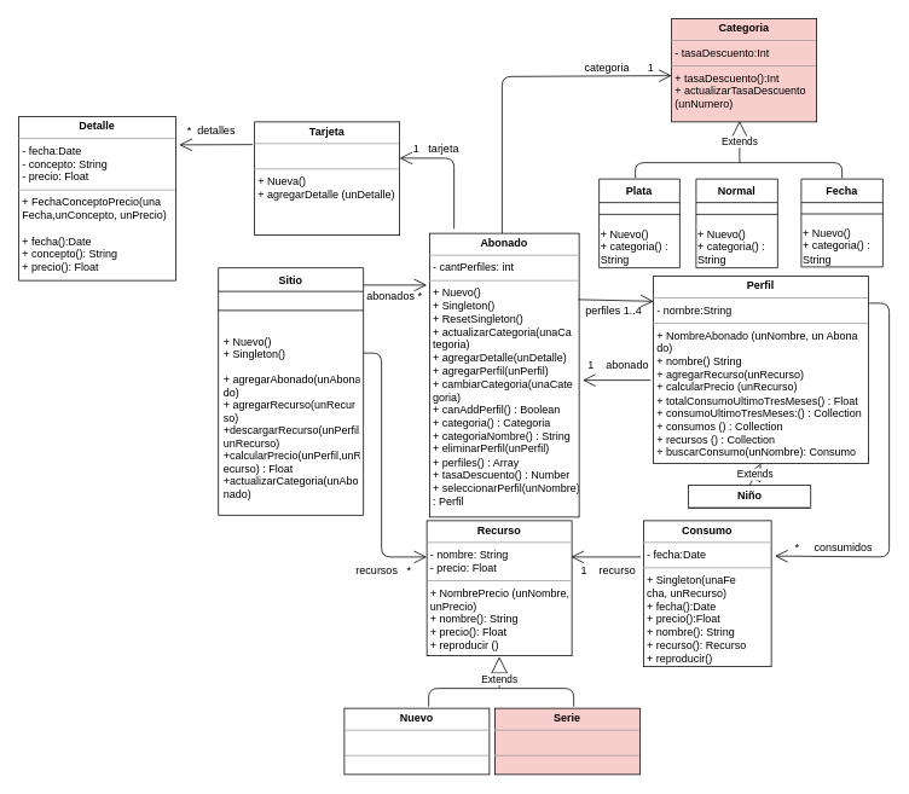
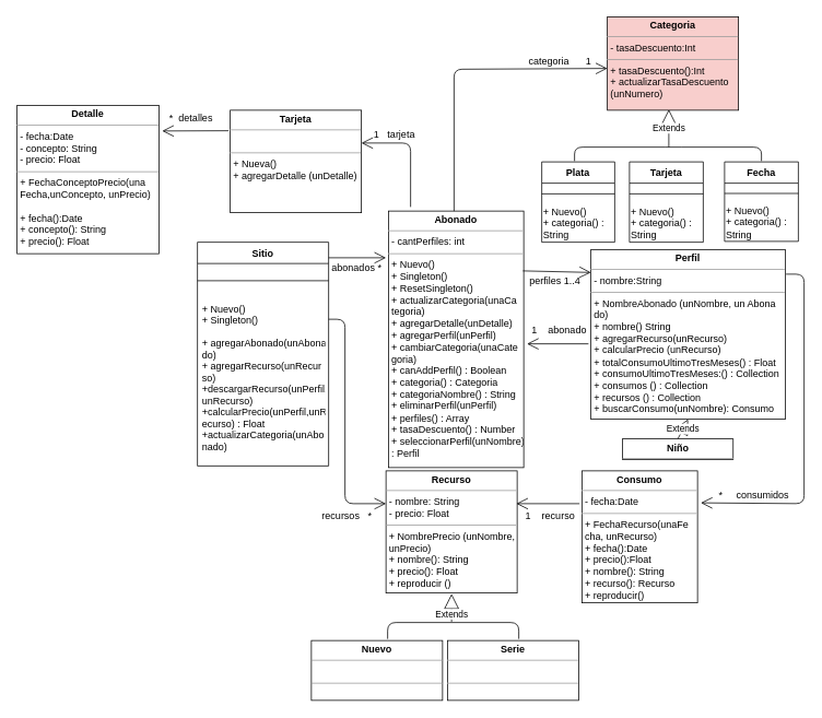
- <mxCell id="19" value="Normal" style="swimlane;fontStyle=1;align=center;verticalAlign=top;childLayout=stackLayout;horizontal=1;startSize=26;horizontalStack=0;resizeParent=1;resizeParentMax=0;resizeLast=0;collapsible=1;marginBottom=0;" parent="1" vertex="1"><mxGeometry x="767" y="197" width="90" height="98" as="geometry" /></mxCell>
+ <mxCell id="19" value="Tarjeta" style="swimlane;fontStyle=1;align=center;verticalAlign=top;childLayout=stackLayout;horizontal=1;startSize=26;horizontalStack=0;resizeParent=1;resizeParentMax=0;resizeLast=0;collapsible=1;marginBottom=0;" parent="1" vertex="1"><mxGeometry x="767" y="197" width="90" height="98" as="geometry" /></mxCell>
- <mxCell id="44" value="&lt;p style=&quot;margin: 0px ; margin-top: 4px ; text-align: center&quot;&gt;&lt;b&gt;Consumo&lt;/b&gt;&lt;/p&gt;&lt;hr size=&quot;1&quot;&gt;&lt;p style=&quot;margin: 0px ; margin-left: 4px&quot;&gt;- fecha:Date&lt;/p&gt;&lt;hr size=&quot;1&quot;&gt;&lt;p style=&quot;margin: 0px ; margin-left: 4px&quot;&gt;+ Singleton(unaFe&lt;/p&gt;&lt;p style=&quot;margin: 0px ; margin-left: 4px&quot;&gt;cha, unRecurso)&lt;/p&gt;&lt;p style=&quot;margin: 0px ; margin-left: 4px&quot;&gt;&lt;span&gt;+ fecha():Date&lt;/span&gt;&lt;br&gt;&lt;/p&gt;&lt;p style=&quot;margin: 0px ; margin-left: 4px&quot;&gt;+ precio():Float&lt;/p&gt;&lt;p style=&quot;margin: 0px ; margin-left: 4px&quot;&gt;+ nombre(): String&lt;/p&gt;&lt;p style=&quot;margin: 0px ; margin-left: 4px&quot;&gt;+ recurso(): Recurso&lt;/p&gt;&lt;p style=&quot;margin: 0px ; margin-left: 4px&quot;&gt;+ reproducir()&lt;/p&gt;" style="verticalAlign=top;align=left;overflow=fill;fontSize=12;fontFamily=Helvetica;html=1;" parent="1" vertex="1"><mxGeometry x="709" y="574" width="141" height="161" as="geometry" /></mxCell>
+ <mxCell id="44" value="&lt;p style=&quot;margin: 0px ; margin-top: 4px ; text-align: center&quot;&gt;&lt;b&gt;Consumo&lt;/b&gt;&lt;/p&gt;&lt;hr size=&quot;1&quot;&gt;&lt;p style=&quot;margin: 0px ; margin-left: 4px&quot;&gt;- fecha:Date&lt;/p&gt;&lt;hr size=&quot;1&quot;&gt;&lt;p style=&quot;margin: 0px ; margin-left: 4px&quot;&gt;+ FechaRecurso(unaFe&lt;/p&gt;&lt;p style=&quot;margin: 0px ; margin-left: 4px&quot;&gt;cha, unRecurso)&lt;/p&gt;&lt;p style=&quot;margin: 0px ; margin-left: 4px&quot;&gt;&lt;span&gt;+ fecha():Date&lt;/span&gt;&lt;br&gt;&lt;/p&gt;&lt;p style=&quot;margin: 0px ; margin-left: 4px&quot;&gt;+ precio():Float&lt;/p&gt;&lt;p style=&quot;margin: 0px ; margin-left: 4px&quot;&gt;+ nombre(): String&lt;/p&gt;&lt;p style=&quot;margin: 0px ; margin-left: 4px&quot;&gt;+ recurso(): Recurso&lt;/p&gt;&lt;p style=&quot;margin: 0px ; margin-left: 4px&quot;&gt;+ reproducir()&lt;/p&gt;" style="verticalAlign=top;align=left;overflow=fill;fontSize=12;fontFamily=Helvetica;html=1;" parent="1" vertex="1"><mxGeometry x="709" y="574" width="141" height="161" as="geometry" /></mxCell>
- <mxCell id="38" value="&lt;p style=&quot;margin: 0px ; margin-top: 4px ; text-align: center&quot;&gt;&lt;b&gt;Serie&lt;/b&gt;&lt;/p&gt;&lt;hr size=&quot;1&quot;&gt;&lt;p style=&quot;margin: 0px ; margin-left: 4px&quot;&gt;&lt;br&gt;&lt;/p&gt;&lt;hr size=&quot;1&quot;&gt;&lt;p style=&quot;margin: 0px ; margin-left: 4px&quot;&gt;&lt;br&gt;&lt;/p&gt;" style="verticalAlign=top;align=left;overflow=fill;fontSize=12;fontFamily=Helvetica;html=1;fillColor=#f8cecc;" parent="1" vertex="1"><mxGeometry x="545" y="781" width="160" height="73" as="geometry" /></mxCell>
+ <mxCell id="38" value="&lt;p style=&quot;margin: 0px ; margin-top: 4px ; text-align: center&quot;&gt;&lt;b&gt;Serie&lt;/b&gt;&lt;/p&gt;&lt;hr size=&quot;1&quot;&gt;&lt;p style=&quot;margin: 0px ; margin-left: 4px&quot;&gt;&lt;br&gt;&lt;/p&gt;&lt;hr size=&quot;1&quot;&gt;&lt;p style=&quot;margin: 0px ; margin-left: 4px&quot;&gt;&lt;br&gt;&lt;/p&gt;" style="verticalAlign=top;align=left;overflow=fill;fontSize=12;fontFamily=Helvetica;html=1;" parent="1" vertex="1"><mxGeometry x="545" y="781" width="160" height="73" as="geometry" /></mxCell>
